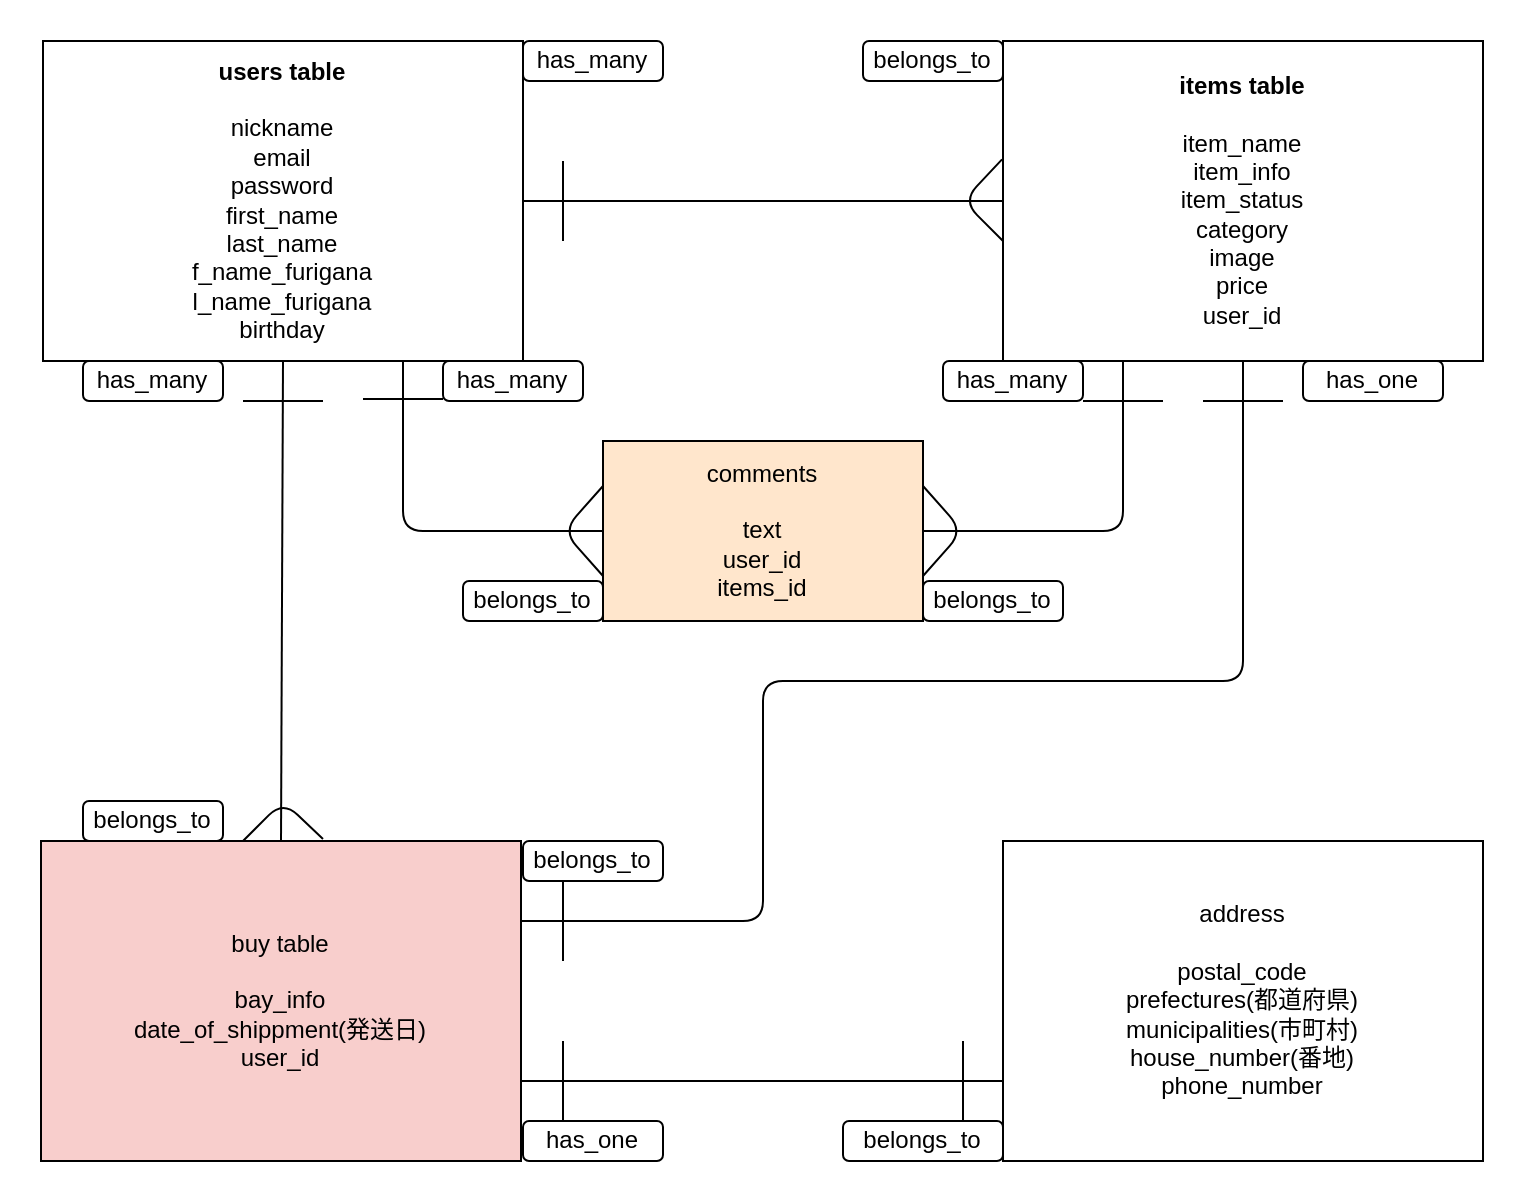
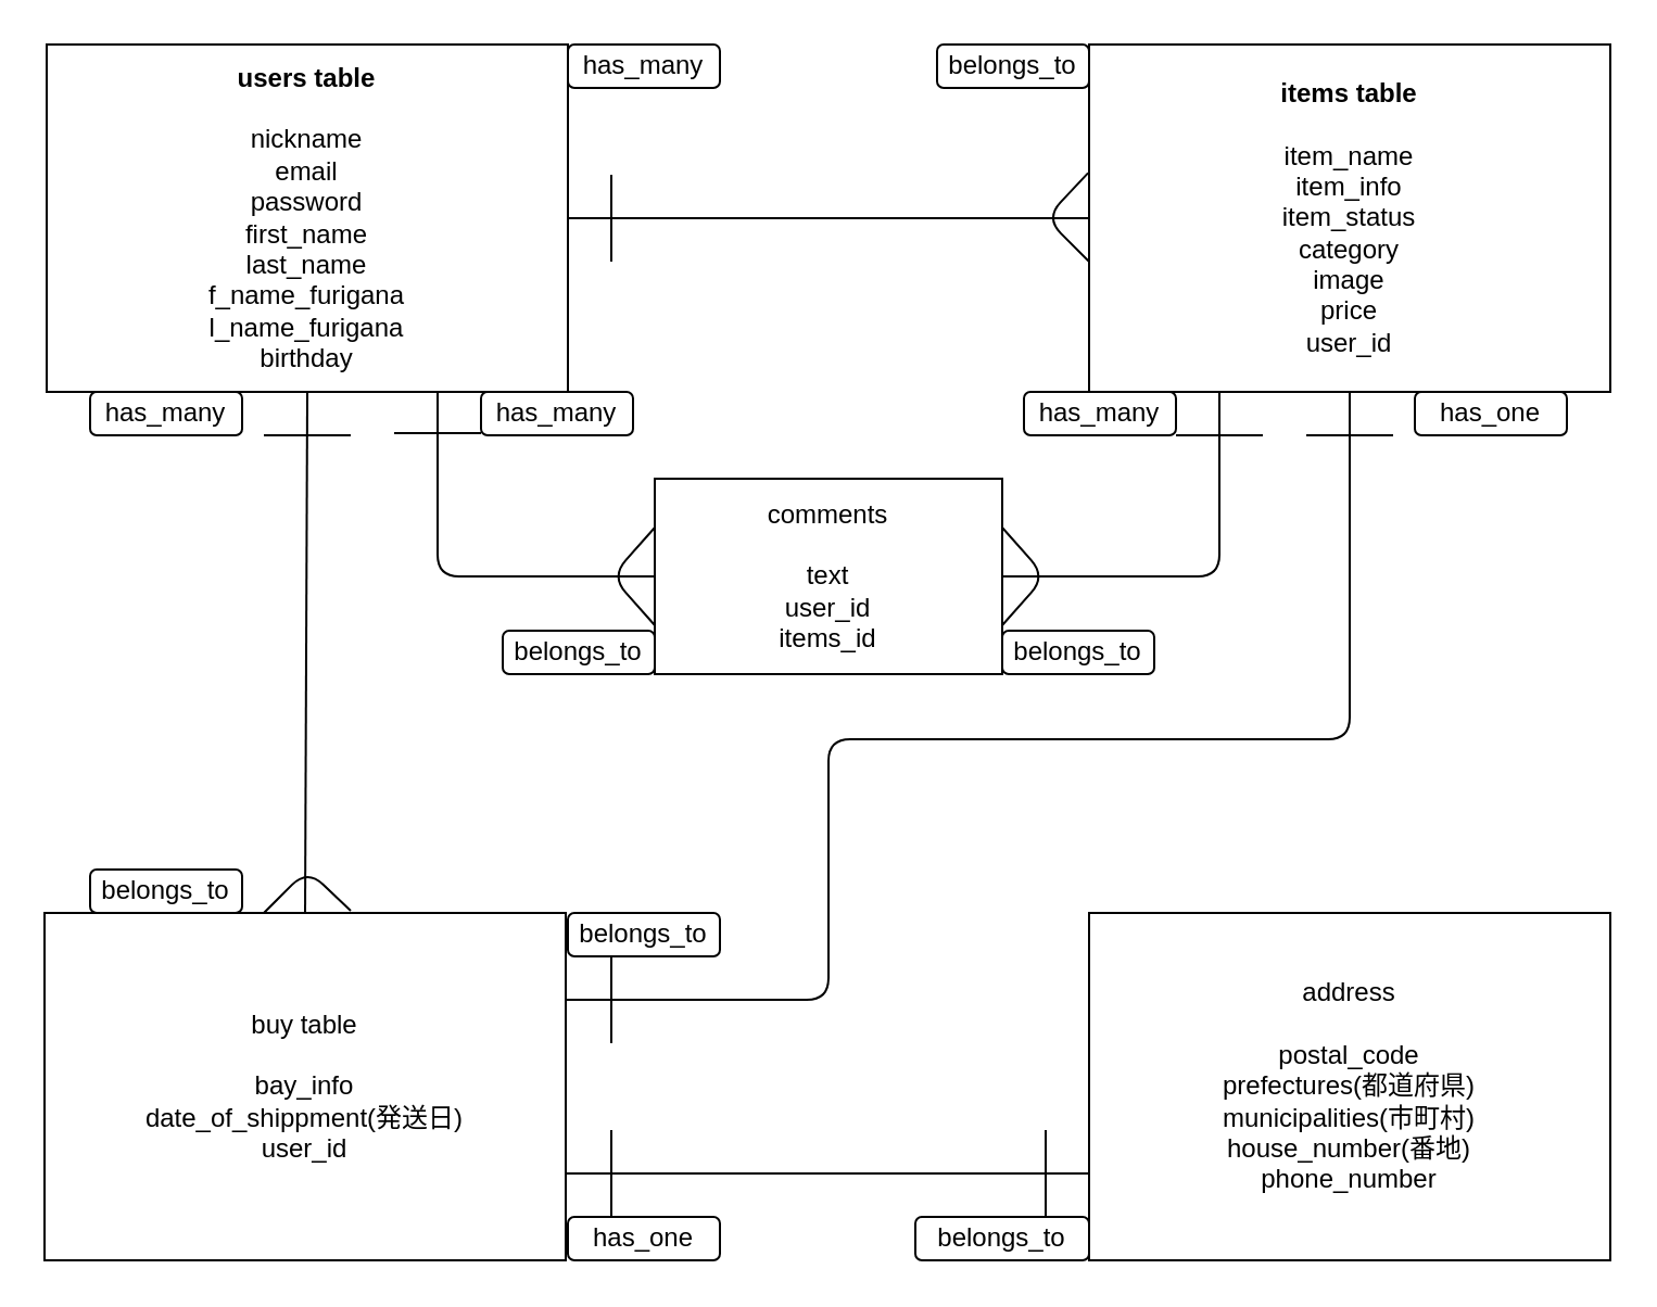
- <mxCell id="5" value="comments&lt;br&gt;&lt;br&gt;text&lt;br&gt;user_id&lt;br&gt;items_id" style="rounded=0;whiteSpace=wrap;html=1;fillColor=#ffe6cc;" vertex="1" parent="1"><mxGeometry x="301" y="220" width="160" height="90" as="geometry" /></mxCell>
+ <mxCell id="5" value="comments&lt;br&gt;&lt;br&gt;text&lt;br&gt;user_id&lt;br&gt;items_id" style="rounded=0;whiteSpace=wrap;html=1;" vertex="1" parent="1"><mxGeometry x="301" y="220" width="160" height="90" as="geometry" /></mxCell>
- <mxCell id="7" value="buy table&lt;br&gt;&lt;br&gt;bay_info&lt;br&gt;date_of_shippment(発送日)&lt;br&gt;user_id" style="rounded=0;whiteSpace=wrap;html=1;fillColor=#f8cecc;" vertex="1" parent="1"><mxGeometry x="20" y="420" width="240" height="160" as="geometry" /></mxCell>
+ <mxCell id="7" value="buy table&lt;br&gt;&lt;br&gt;bay_info&lt;br&gt;date_of_shippment(発送日)&lt;br&gt;user_id" style="rounded=0;whiteSpace=wrap;html=1;" vertex="1" parent="1"><mxGeometry x="20" y="420" width="240" height="160" as="geometry" /></mxCell>
